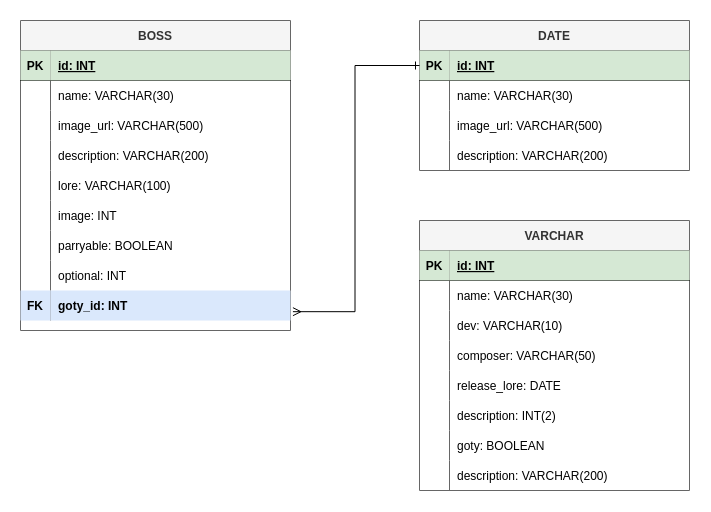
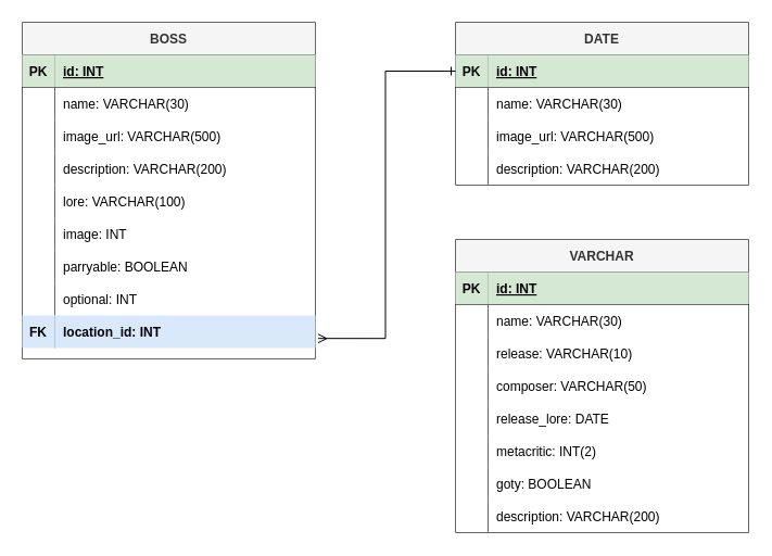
- <mxCell id="29" value="goty_id: INT" style="shape=partialRectangle;connectable=0;fillColor=#dae8fc;top=0;left=0;bottom=0;right=0;align=left;spacingLeft=6;overflow=hidden;fontStyle=1;strokeColor=#6c8ebf;" vertex="1" parent="27"><mxGeometry x="30" width="240" height="30" as="geometry"><mxRectangle width="240" height="30" as="alternateBounds" /></mxGeometry></mxCell>
+ <mxCell id="29" value="location_id: INT" style="shape=partialRectangle;connectable=0;fillColor=#dae8fc;top=0;left=0;bottom=0;right=0;align=left;spacingLeft=6;overflow=hidden;fontStyle=1;strokeColor=#6c8ebf;" vertex="1" parent="27"><mxGeometry x="30" width="240" height="30" as="geometry"><mxRectangle width="240" height="30" as="alternateBounds" /></mxGeometry></mxCell>
- <mxCell id="53" value="dev: VARCHAR(10)" style="shape=partialRectangle;connectable=0;fillColor=none;top=0;left=0;bottom=0;right=0;align=left;spacingLeft=6;overflow=hidden;" vertex="1" parent="51"><mxGeometry x="30" width="240" height="30" as="geometry"><mxRectangle width="240" height="30" as="alternateBounds" /></mxGeometry></mxCell>
+ <mxCell id="53" value="release: VARCHAR(10)" style="shape=partialRectangle;connectable=0;fillColor=none;top=0;left=0;bottom=0;right=0;align=left;spacingLeft=6;overflow=hidden;" vertex="1" parent="51"><mxGeometry x="30" width="240" height="30" as="geometry"><mxRectangle width="240" height="30" as="alternateBounds" /></mxGeometry></mxCell>
- <mxCell id="62" value="description: INT(2)" style="shape=partialRectangle;connectable=0;fillColor=none;top=0;left=0;bottom=0;right=0;align=left;spacingLeft=6;overflow=hidden;" vertex="1" parent="60"><mxGeometry x="30" width="240" height="30" as="geometry"><mxRectangle width="240" height="30" as="alternateBounds" /></mxGeometry></mxCell>
+ <mxCell id="62" value="metacritic: INT(2)" style="shape=partialRectangle;connectable=0;fillColor=none;top=0;left=0;bottom=0;right=0;align=left;spacingLeft=6;overflow=hidden;" vertex="1" parent="60"><mxGeometry x="30" width="240" height="30" as="geometry"><mxRectangle width="240" height="30" as="alternateBounds" /></mxGeometry></mxCell>
